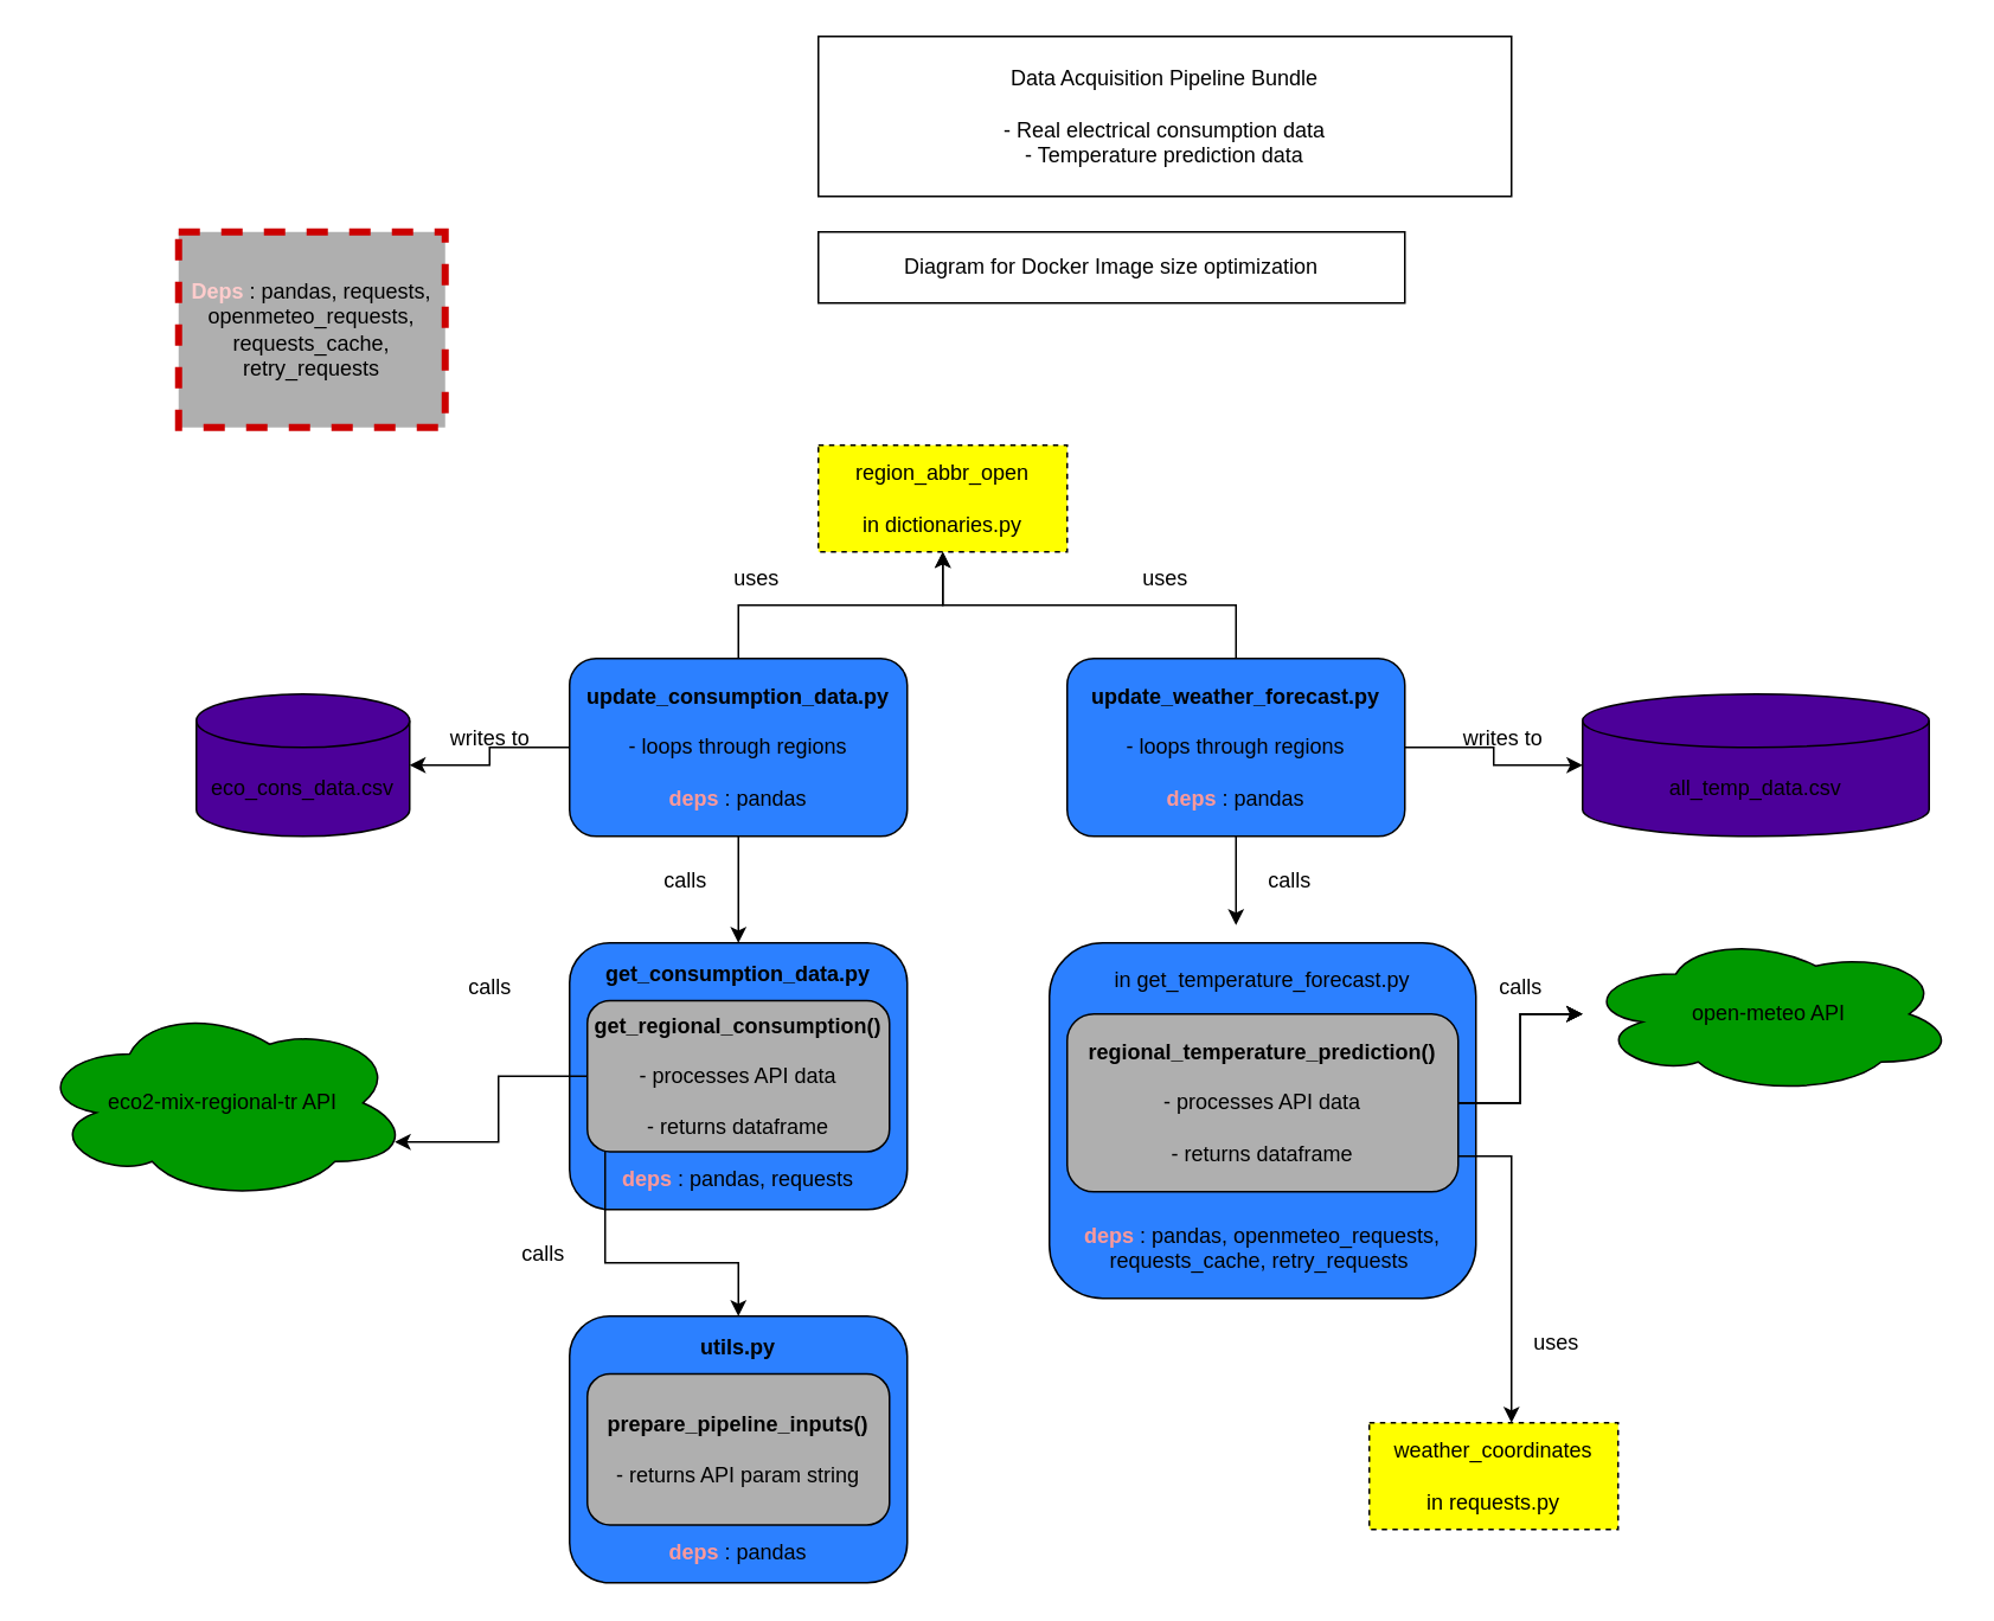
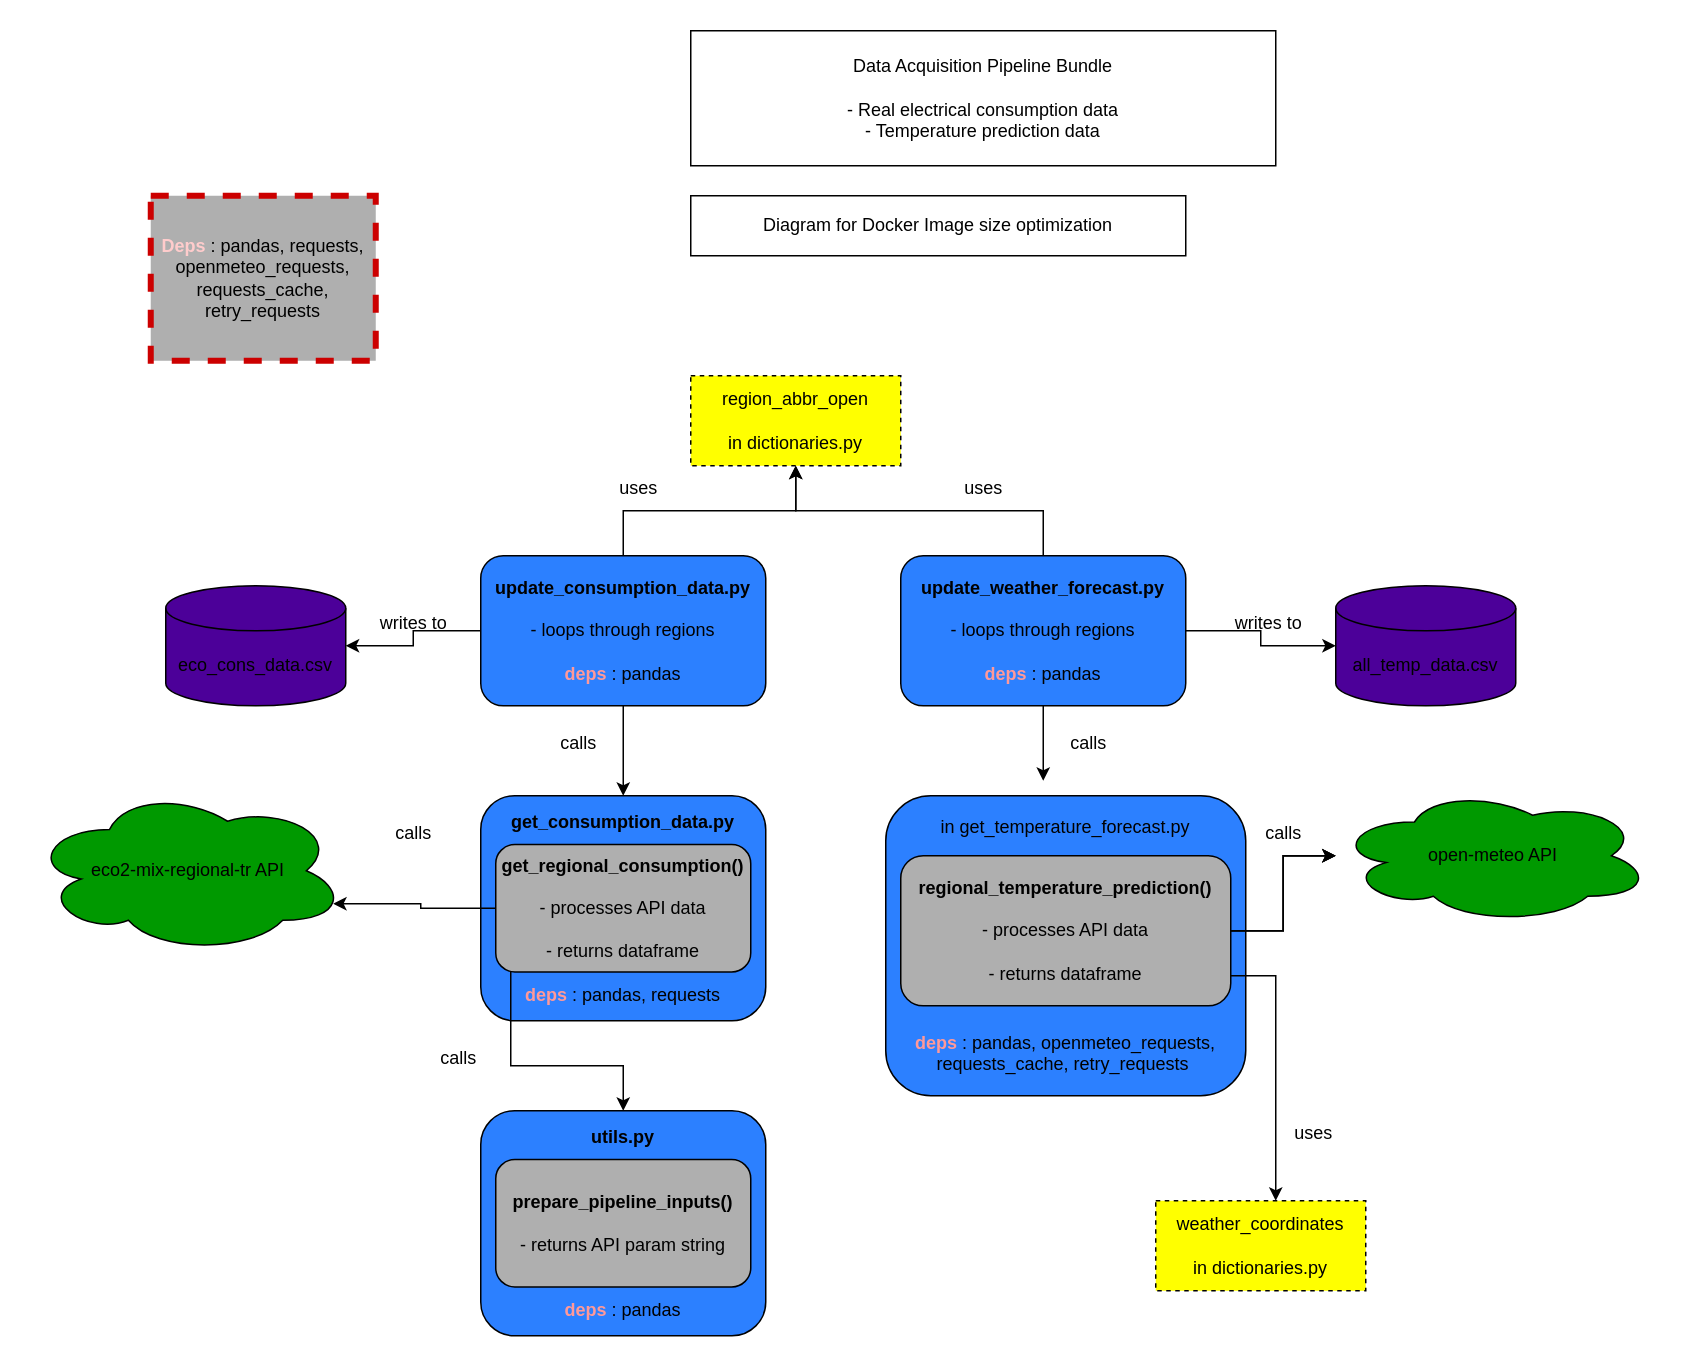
- <mxCell id="22" value="all_temp_data.csv" style="shape=cylinder3;whiteSpace=wrap;html=1;boundedLbl=1;backgroundOutline=1;size=15;fillColor=#4C0099;" vertex="1" parent="1"><mxGeometry x="890" y="390" width="195" height="80" as="geometry" /></mxCell>
+ <mxCell id="22" value="all_temp_data.csv" style="shape=cylinder3;whiteSpace=wrap;html=1;boundedLbl=1;backgroundOutline=1;size=15;fillColor=#4C0099;" vertex="1" parent="1"><mxGeometry x="890" y="390" width="120" height="80" as="geometry" /></mxCell>
- <mxCell id="10" value="eco2-mix-regional-tr API" style="ellipse;shape=cloud;whiteSpace=wrap;html=1;fillColor=#009900;" vertex="1" parent="1"><mxGeometry x="20" y="565" width="210" height="110" as="geometry" /></mxCell>
+ <mxCell id="10" value="eco2-mix-regional-tr API" style="ellipse;shape=cloud;whiteSpace=wrap;html=1;fillColor=#009900;" vertex="1" parent="1"><mxGeometry x="20" y="525" width="210" height="110" as="geometry" /></mxCell>
- <mxCell id="35" value="&lt;div&gt;&lt;font color=&quot;#000000&quot;&gt;weather_coordinates&lt;/font&gt;&lt;/div&gt;&lt;div&gt;&lt;font color=&quot;#000000&quot;&gt;&lt;br&gt;&lt;/font&gt;&lt;/div&gt;&lt;div&gt;&lt;font color=&quot;#000000&quot;&gt;in requests.py&lt;/font&gt;&lt;/div&gt;" style="rounded=0;whiteSpace=wrap;html=1;dashed=1;fillColor=#FFFF00;" vertex="1" parent="1"><mxGeometry x="770" y="800" width="140" height="60" as="geometry" /></mxCell>
+ <mxCell id="35" value="&lt;div&gt;&lt;font color=&quot;#000000&quot;&gt;weather_coordinates&lt;/font&gt;&lt;/div&gt;&lt;div&gt;&lt;font color=&quot;#000000&quot;&gt;&lt;br&gt;&lt;/font&gt;&lt;/div&gt;&lt;div&gt;&lt;font color=&quot;#000000&quot;&gt;in dictionaries.py&lt;/font&gt;&lt;/div&gt;" style="rounded=0;whiteSpace=wrap;html=1;dashed=1;fillColor=#FFFF00;" vertex="1" parent="1"><mxGeometry x="770" y="800" width="140" height="60" as="geometry" /></mxCell>
